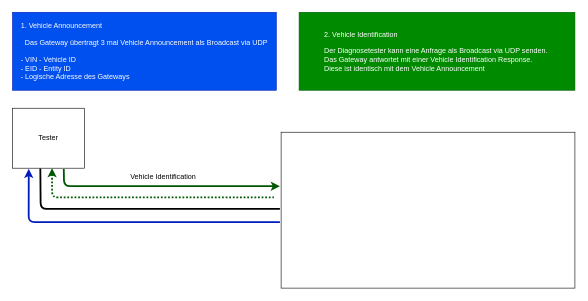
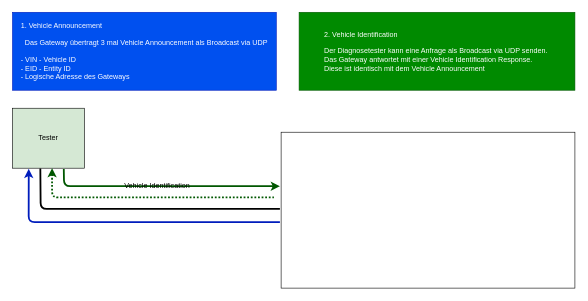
- <mxCell id="3" value="Tester" style="rounded=0;whiteSpace=wrap;html=1;" vertex="1" parent="1"><mxGeometry x="20" y="180" width="120" height="100" as="geometry" /></mxCell>
+ <mxCell id="3" value="Tester" style="rounded=0;whiteSpace=wrap;html=1;fillColor=#d5e8d4;" vertex="1" parent="1"><mxGeometry x="20" y="180" width="120" height="100" as="geometry" /></mxCell>
- <mxCell id="8" value="Vehicle Identification" style="text;html=1;align=center;verticalAlign=middle;resizable=0;points=[];autosize=1;strokeColor=none;fillColor=none;" vertex="1" parent="1"><mxGeometry x="206" y="280" width="130" height="30" as="geometry" /></mxCell>
+ <mxCell id="8" value="Vehicle Identification" style="text;html=1;align=center;verticalAlign=middle;resizable=0;points=[];autosize=1;strokeColor=none;fillColor=none;" vertex="1" parent="1"><mxGeometry x="196" y="295" width="130" height="30" as="geometry" /></mxCell>
